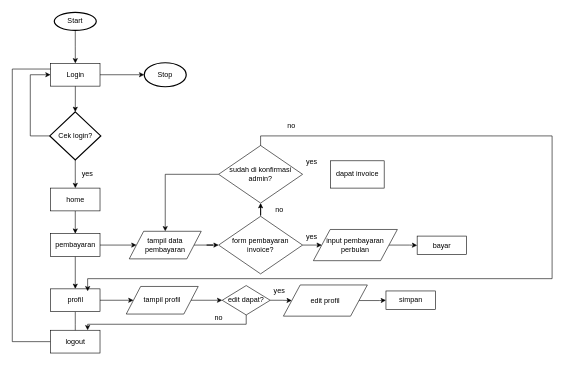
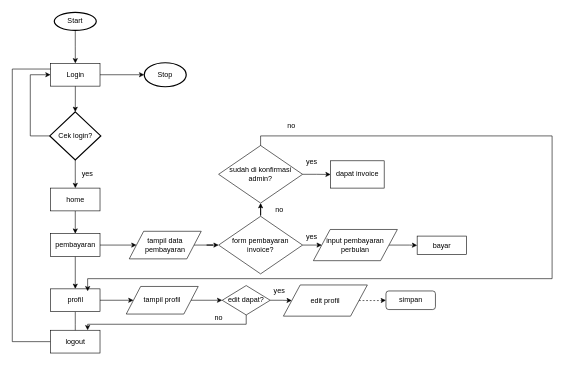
- <mxCell id="41" value="" style="edgeStyle=orthogonalEdgeStyle;rounded=0;orthogonalLoop=1;jettySize=auto;html=1;" edge="1" parent="1" source="43" target="23"><mxGeometry relative="1" as="geometry" /></mxCell>
+ <mxCell id="41" value="" style="edgeStyle=orthogonalEdgeStyle;rounded=0;orthogonalLoop=1;jettySize=auto;html=1;" edge="1" parent="1" source="43" target="44"><mxGeometry relative="1" as="geometry" /></mxCell>
- <mxCell id="37" value="simpan" style="rounded=0;whiteSpace=wrap;html=1;" parent="1" vertex="1"><mxGeometry x="643" y="484.5" width="82.5" height="31" as="geometry" /></mxCell>
+ <mxCell id="37" value="simpan" style="whiteSpace=wrap;html=1;rounded=1;" parent="1" vertex="1"><mxGeometry x="643" y="484.5" width="82.5" height="31" as="geometry" /></mxCell>
- <mxCell id="35" value="" style="edgeStyle=orthogonalEdgeStyle;rounded=0;orthogonalLoop=1;jettySize=auto;html=1;" parent="1" source="36" target="37" edge="1"><mxGeometry relative="1" as="geometry" /></mxCell>
+ <mxCell id="35" value="" style="edgeStyle=orthogonalEdgeStyle;rounded=0;orthogonalLoop=1;jettySize=auto;html=1;dashed=1;" parent="1" source="36" target="37" edge="1"><mxGeometry relative="1" as="geometry" /></mxCell>
